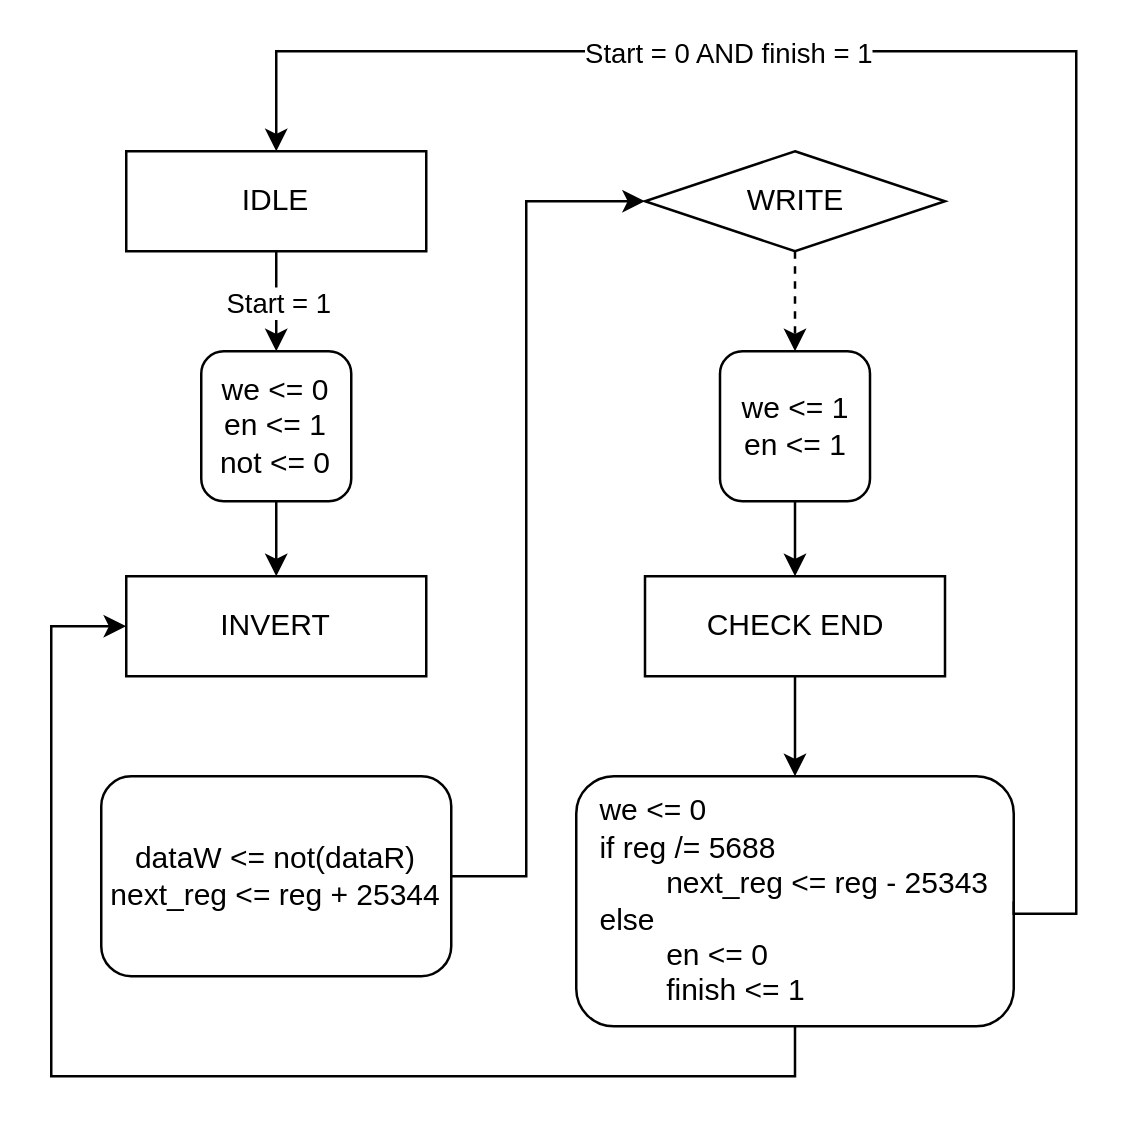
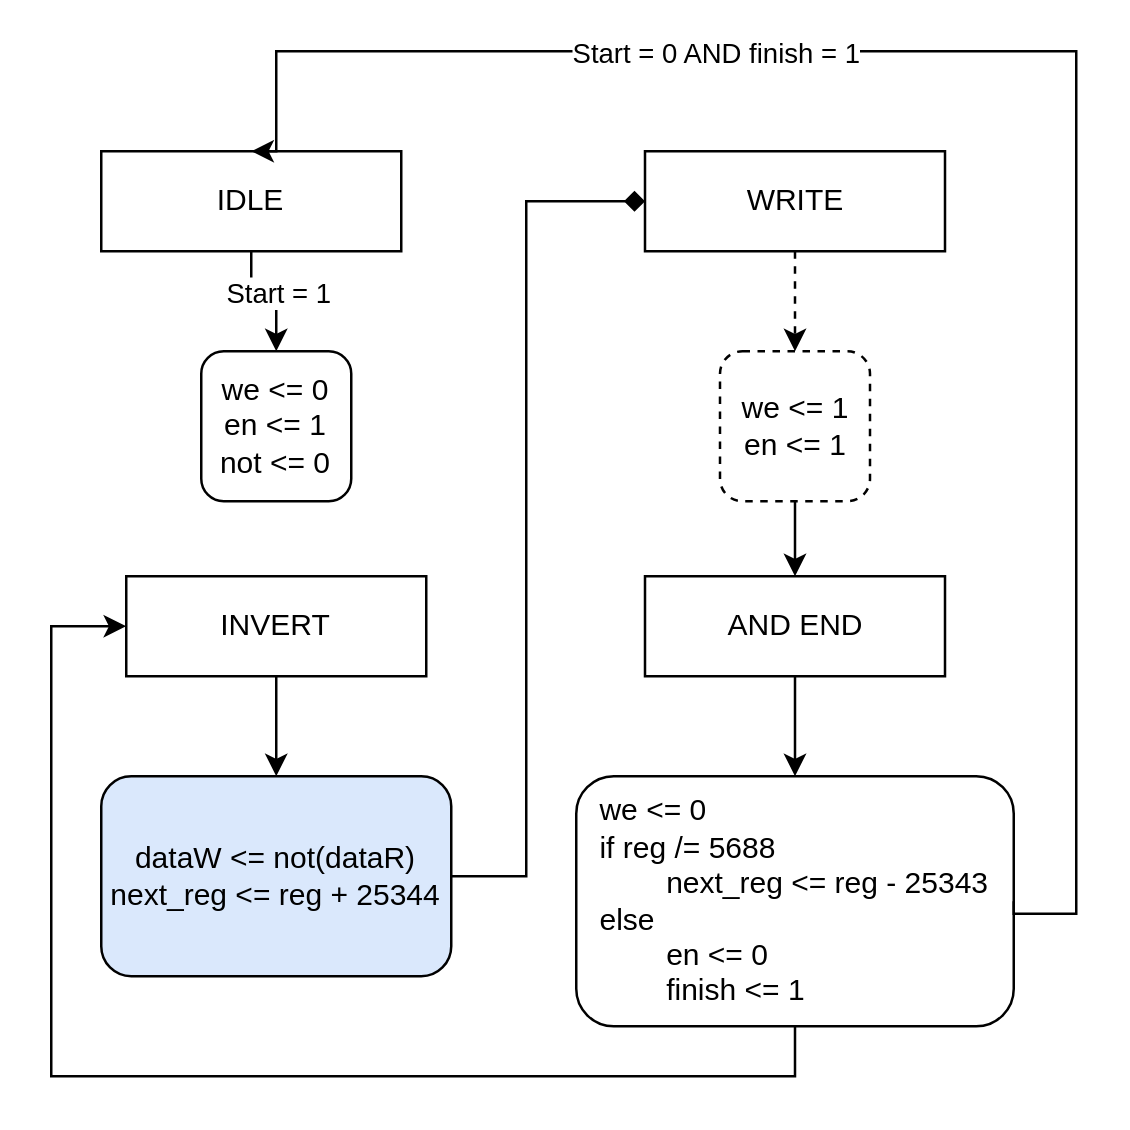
- <mxCell id="4" value="IDLE" style="rounded=0;whiteSpace=wrap;html=1;" vertex="1" parent="1"><mxGeometry x="50" y="60" width="120" height="40" as="geometry" /></mxCell>
+ <mxCell id="4" value="IDLE" style="rounded=0;whiteSpace=wrap;html=1;" vertex="1" parent="1"><mxGeometry x="40" y="60" width="120" height="40" as="geometry" /></mxCell>
- <mxCell id="13" style="edgeStyle=orthogonalEdgeStyle;rounded=0;orthogonalLoop=1;jettySize=auto;html=1;entryX=0;entryY=0.5;entryDx=0;entryDy=0;" edge="1" parent="1" source="14" target="12"><mxGeometry relative="1" as="geometry"><Array as="points"><mxPoint x="210" y="350" /><mxPoint x="210" y="80" /></Array></mxGeometry></mxCell>
+ <mxCell id="13" style="edgeStyle=orthogonalEdgeStyle;rounded=0;orthogonalLoop=1;jettySize=auto;html=1;entryX=0;entryY=0.5;entryDx=0;entryDy=0;endArrow=diamond;" edge="1" parent="1" source="14" target="12"><mxGeometry relative="1" as="geometry"><Array as="points"><mxPoint x="210" y="350" /><mxPoint x="210" y="80" /></Array></mxGeometry></mxCell>
- <mxCell id="12" value="WRITE" style="rhombus;whiteSpace=wrap;html=1;" vertex="1" parent="1"><mxGeometry x="257.5" y="60" width="120" height="40" as="geometry" /></mxCell>
+ <mxCell id="12" value="WRITE" style="rounded=0;whiteSpace=wrap;html=1;" vertex="1" parent="1"><mxGeometry x="257.5" y="60" width="120" height="40" as="geometry" /></mxCell>
- <mxCell id="16" value="we &amp;lt;= 1&lt;div&gt;en &amp;lt;= 1&lt;/div&gt;" style="rounded=1;whiteSpace=wrap;html=1;" vertex="1" parent="1"><mxGeometry x="287.5" y="140" width="60" height="60" as="geometry" /></mxCell>
+ <mxCell id="16" value="we &amp;lt;= 1&lt;div&gt;en &amp;lt;= 1&lt;/div&gt;" style="rounded=1;whiteSpace=wrap;html=1;dashed=1;" vertex="1" parent="1"><mxGeometry x="287.5" y="140" width="60" height="60" as="geometry" /></mxCell>
- <mxCell id="9" value="" style="edgeStyle=orthogonalEdgeStyle;rounded=0;orthogonalLoop=1;jettySize=auto;html=1;entryX=0.5;entryY=0;entryDx=0;entryDy=0;" edge="1" parent="1" source="10" target="6"><mxGeometry relative="1" as="geometry" /></mxCell>
- <mxCell id="8" value="CHECK END" style="rounded=0;whiteSpace=wrap;html=1;" vertex="1" parent="1"><mxGeometry x="257.5" y="230" width="120" height="40" as="geometry" /></mxCell>
+ <mxCell id="8" value="AND END" style="rounded=0;whiteSpace=wrap;html=1;" vertex="1" parent="1"><mxGeometry x="257.5" y="230" width="120" height="40" as="geometry" /></mxCell>
+ <mxCell id="5" value="" style="edgeStyle=orthogonalEdgeStyle;rounded=0;orthogonalLoop=1;jettySize=auto;html=1;" edge="1" parent="1" source="6" target="14"><mxGeometry relative="1" as="geometry" /></mxCell>
- <mxCell id="14" value="dataW &amp;lt;= not(dataR)&lt;div&gt;next_reg &amp;lt;= reg + 25344&lt;/div&gt;" style="rounded=1;whiteSpace=wrap;html=1;" vertex="1" parent="1"><mxGeometry x="40" y="310" width="140" height="80" as="geometry" /></mxCell>
+ <mxCell id="14" value="dataW &amp;lt;= not(dataR)&lt;div&gt;next_reg &amp;lt;= reg + 25344&lt;/div&gt;" style="rounded=1;whiteSpace=wrap;html=1;fillColor=#dae8fc;" vertex="1" parent="1"><mxGeometry x="40" y="310" width="140" height="80" as="geometry" /></mxCell>
